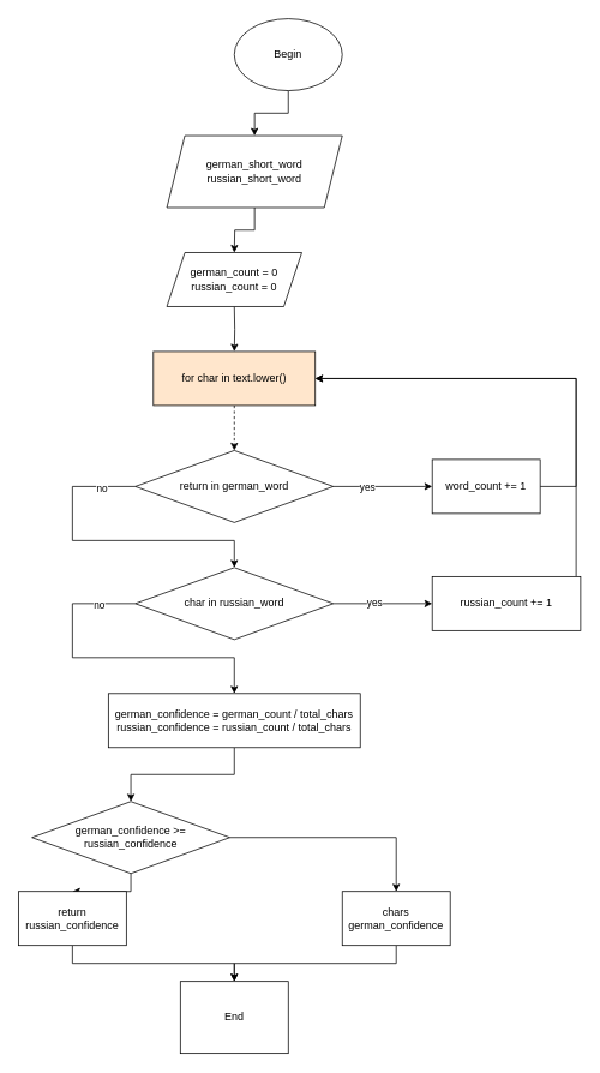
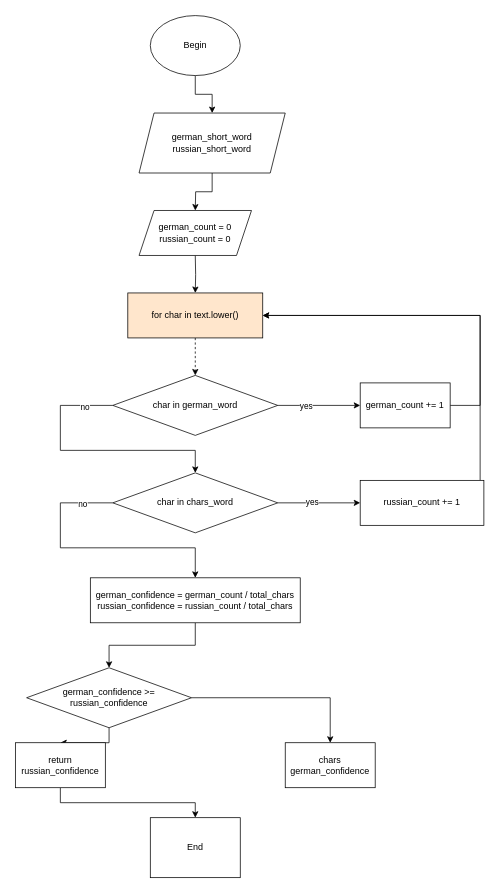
- <mxCell id="3" value="Begin" style="ellipse;whiteSpace=wrap;html=1;" parent="1" vertex="1"><mxGeometry x="260" y="20" width="120" height="80" as="geometry" /></mxCell>
+ <mxCell id="3" value="Begin" style="ellipse;whiteSpace=wrap;html=1;" parent="1" vertex="1"><mxGeometry x="200" y="20" width="120" height="80" as="geometry" /></mxCell>
- <mxCell id="13" value="return in german_word" style="rhombus;whiteSpace=wrap;html=1;" parent="1" vertex="1"><mxGeometry x="150" y="500" width="220" height="80" as="geometry" /></mxCell>
+ <mxCell id="13" value="char in german_word" style="rhombus;whiteSpace=wrap;html=1;" parent="1" vertex="1"><mxGeometry x="150" y="500" width="220" height="80" as="geometry" /></mxCell>
- <mxCell id="15" value="word_count += 1" style="rounded=0;whiteSpace=wrap;html=1;" parent="1" vertex="1"><mxGeometry x="480" y="510" width="120" height="60" as="geometry" /></mxCell>
+ <mxCell id="15" value="german_count += 1" style="rounded=0;whiteSpace=wrap;html=1;" parent="1" vertex="1"><mxGeometry x="480" y="510" width="120" height="60" as="geometry" /></mxCell>
- <mxCell id="20" value="char in russian_word" style="rhombus;whiteSpace=wrap;html=1;" parent="1" vertex="1"><mxGeometry x="150" y="630" width="220" height="80" as="geometry" /></mxCell>
+ <mxCell id="20" value="char in chars_word" style="rhombus;whiteSpace=wrap;html=1;" parent="1" vertex="1"><mxGeometry x="150" y="630" width="220" height="80" as="geometry" /></mxCell>
- <mxCell id="31" style="edgeStyle=orthogonalEdgeStyle;rounded=0;orthogonalLoop=1;jettySize=auto;html=1;" edge="1" parent="1" source="32" target="33"><mxGeometry relative="1" as="geometry"><Array as="points"><mxPoint x="440" y="1070" /><mxPoint x="260" y="1070" /></Array></mxGeometry></mxCell>
